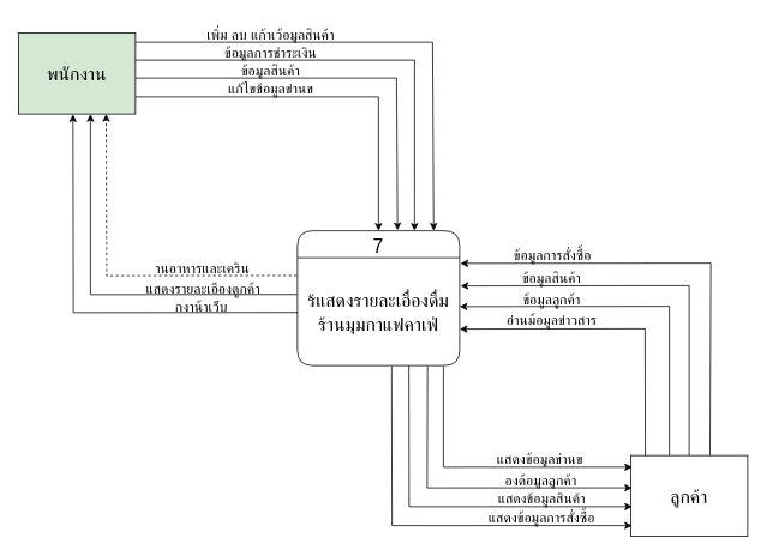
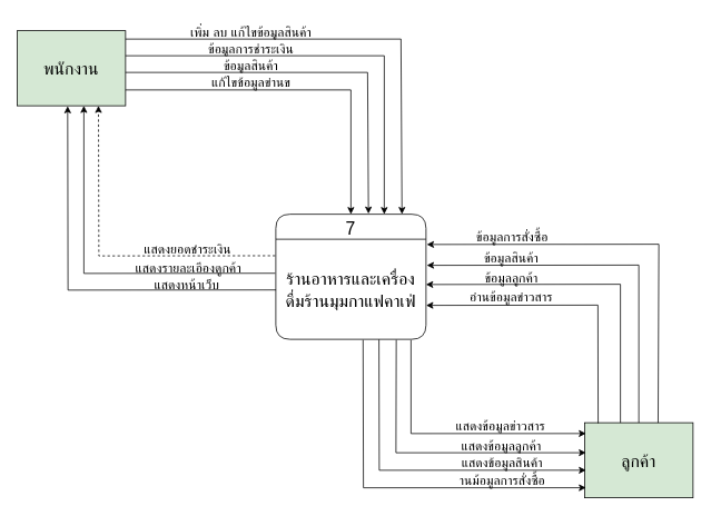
- <mxCell id="7" value="&lt;font style=&quot;font-size: 16px&quot;&gt;เพิ่ม ลบ แก้าเว้อมูลสินค้า&lt;/font&gt;" style="text;html=1;resizable=0;autosize=1;align=center;verticalAlign=middle;points=[];fillColor=none;strokeColor=none;rounded=0;fontSize=21;" vertex="1" parent="1"><mxGeometry x="210" y="20" width="180" height="30" as="geometry" /></mxCell>
+ <mxCell id="7" value="&lt;font style=&quot;font-size: 16px&quot;&gt;เพิ่ม ลบ แก้ไขข้อมูลสินค้า&lt;/font&gt;" style="text;html=1;resizable=0;autosize=1;align=center;verticalAlign=middle;points=[];fillColor=none;strokeColor=none;rounded=0;fontSize=21;" vertex="1" parent="1"><mxGeometry x="210" y="20" width="180" height="30" as="geometry" /></mxCell>
- <mxCell id="13" value="&lt;font style=&quot;font-size: 16px&quot;&gt;านอาหารและเคริน&lt;/font&gt;" style="text;html=1;resizable=0;autosize=1;align=center;verticalAlign=middle;points=[];fillColor=none;strokeColor=none;rounded=0;fontSize=21;" vertex="1" parent="1"><mxGeometry x="154" y="281" width="140" height="30" as="geometry" /></mxCell>
+ <mxCell id="13" value="&lt;font style=&quot;font-size: 16px&quot;&gt;แสดงยอดชำระเงิน&lt;/font&gt;" style="text;html=1;resizable=0;autosize=1;align=center;verticalAlign=middle;points=[];fillColor=none;strokeColor=none;rounded=0;fontSize=21;" vertex="1" parent="1"><mxGeometry x="154" y="281" width="140" height="30" as="geometry" /></mxCell>
- <mxCell id="19" value="&lt;font style=&quot;font-size: 16px&quot;&gt;กงาน้าเว็บ&lt;/font&gt;" style="text;html=1;resizable=0;autosize=1;align=center;verticalAlign=middle;points=[];fillColor=none;strokeColor=none;rounded=0;fontSize=21;" vertex="1" parent="1"><mxGeometry x="173" y="323" width="100" height="30" as="geometry" /></mxCell>
+ <mxCell id="19" value="&lt;font style=&quot;font-size: 16px&quot;&gt;แสดงหน้าเว็บ&lt;/font&gt;" style="text;html=1;resizable=0;autosize=1;align=center;verticalAlign=middle;points=[];fillColor=none;strokeColor=none;rounded=0;fontSize=21;" vertex="1" parent="1"><mxGeometry x="173" y="323" width="100" height="30" as="geometry" /></mxCell>
- <mxCell id="4" value="ร้แสดงรายละเอื่องดื่มร้านมุมกาแฟคาเฟ่" style="text;strokeColor=none;fillColor=none;align=center;verticalAlign=middle;spacingLeft=4;spacingRight=4;overflow=hidden;points=[[0,0.5],[1,0.5]];portConstraint=eastwest;rotatable=0;fontSize=21;whiteSpace=wrap;" vertex="1" parent="3"><mxGeometry y="30" width="180" height="120" as="geometry" /></mxCell>
+ <mxCell id="4" value="ร้านอาหารและเครื่องดื่มร้านมุมกาแฟคาเฟ่" style="text;strokeColor=none;fillColor=none;align=center;verticalAlign=middle;spacingLeft=4;spacingRight=4;overflow=hidden;points=[[0,0.5],[1,0.5]];portConstraint=eastwest;rotatable=0;fontSize=21;whiteSpace=wrap;" vertex="1" parent="3"><mxGeometry y="30" width="180" height="120" as="geometry" /></mxCell>
- <mxCell id="21" value="&lt;font style=&quot;font-size: 16px&quot;&gt;อ่านม้อมูลข่าวสาร&lt;/font&gt;" style="text;html=1;resizable=0;autosize=1;align=center;verticalAlign=middle;points=[];fillColor=none;strokeColor=none;rounded=0;fontSize=21;" vertex="1" parent="1"><mxGeometry x="549" y="337" width="126" height="31" as="geometry" /></mxCell>
+ <mxCell id="21" value="&lt;font style=&quot;font-size: 16px&quot;&gt;อ่านข้อมูลข่าวสาร&lt;/font&gt;" style="text;html=1;resizable=0;autosize=1;align=center;verticalAlign=middle;points=[];fillColor=none;strokeColor=none;rounded=0;fontSize=21;" vertex="1" parent="1"><mxGeometry x="549" y="337" width="126" height="31" as="geometry" /></mxCell>
- <mxCell id="29" value="&lt;font style=&quot;font-size: 16px&quot;&gt;แสดงข้อมูลข่านข&lt;/font&gt;" style="text;html=1;resizable=0;autosize=1;align=center;verticalAlign=middle;points=[];fillColor=none;strokeColor=none;rounded=0;fontSize=21;" vertex="1" parent="1"><mxGeometry x="531" y="491" width="136" height="31" as="geometry" /></mxCell>
+ <mxCell id="29" value="&lt;font style=&quot;font-size: 16px&quot;&gt;แสดงข้อมูลข่าวสาร&lt;/font&gt;" style="text;html=1;resizable=0;autosize=1;align=center;verticalAlign=middle;points=[];fillColor=none;strokeColor=none;rounded=0;fontSize=21;" vertex="1" parent="1"><mxGeometry x="531" y="491" width="136" height="31" as="geometry" /></mxCell>
- <mxCell id="31" value="&lt;font style=&quot;font-size: 16px&quot;&gt;องด้อมูลลูกค้า&lt;/font&gt;" style="text;html=1;resizable=0;autosize=1;align=center;verticalAlign=middle;points=[];fillColor=none;strokeColor=none;rounded=0;fontSize=21;" vertex="1" parent="1"><mxGeometry x="539" y="515" width="122" height="31" as="geometry" /></mxCell>
+ <mxCell id="31" value="&lt;font style=&quot;font-size: 16px&quot;&gt;แสดงข้อมูลลูกค้า&lt;/font&gt;" style="text;html=1;resizable=0;autosize=1;align=center;verticalAlign=middle;points=[];fillColor=none;strokeColor=none;rounded=0;fontSize=21;" vertex="1" parent="1"><mxGeometry x="539" y="515" width="122" height="31" as="geometry" /></mxCell>
- <mxCell id="5" value="ลูกค้า" style="rounded=0;whiteSpace=wrap;html=1;fontSize=21;align=center;verticalAlign=middle;" vertex="1" parent="1"><mxGeometry x="700" y="506" width="130" height="90" as="geometry" /></mxCell>
+ <mxCell id="5" value="ลูกค้า" style="rounded=0;whiteSpace=wrap;html=1;fontSize=21;align=center;verticalAlign=middle;fillColor=#d5e8d4;" vertex="1" parent="1"><mxGeometry x="700" y="506" width="130" height="90" as="geometry" /></mxCell>
- <mxCell id="35" value="&lt;font style=&quot;font-size: 16px&quot;&gt;แสดงข้อมูลการสั่งซื้อ&lt;/font&gt;" style="text;html=1;resizable=0;autosize=1;align=center;verticalAlign=middle;points=[];fillColor=none;strokeColor=none;rounded=0;fontSize=21;" vertex="1" parent="1"><mxGeometry x="527" y="557" width="148" height="31" as="geometry" /></mxCell>
+ <mxCell id="35" value="&lt;font style=&quot;font-size: 16px&quot;&gt;านม้อมูลการสั่งซื้อ&lt;/font&gt;" style="text;html=1;resizable=0;autosize=1;align=center;verticalAlign=middle;points=[];fillColor=none;strokeColor=none;rounded=0;fontSize=21;" vertex="1" parent="1"><mxGeometry x="527" y="557" width="148" height="31" as="geometry" /></mxCell>
